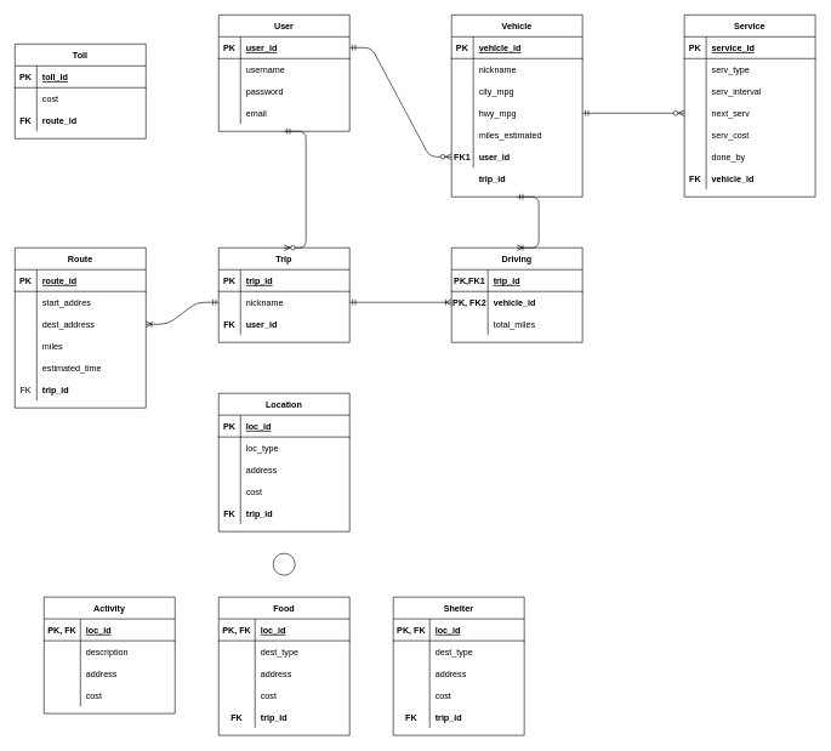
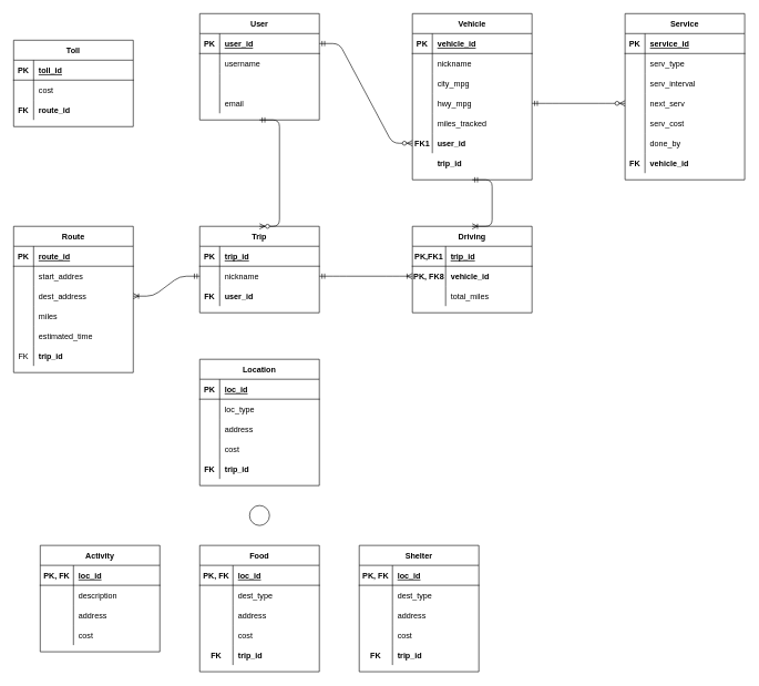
- <mxCell id="32" value="password" style="shape=partialRectangle;connectable=0;fillColor=none;top=0;left=0;bottom=0;right=0;align=left;spacingLeft=6;overflow=hidden;" vertex="1" parent="30"><mxGeometry x="30" width="150" height="30" as="geometry" /></mxCell>
- <mxCell id="17" value="miles_estimated" style="shape=partialRectangle;connectable=0;fillColor=none;top=0;left=0;bottom=0;right=0;align=left;spacingLeft=6;overflow=hidden;" vertex="1" parent="15"><mxGeometry x="30.0" width="150" height="30" as="geometry" /></mxCell>
+ <mxCell id="17" value="miles_tracked" style="shape=partialRectangle;connectable=0;fillColor=none;top=0;left=0;bottom=0;right=0;align=left;spacingLeft=6;overflow=hidden;" vertex="1" parent="15"><mxGeometry x="30.0" width="150" height="30" as="geometry" /></mxCell>
- <mxCell id="76" value="PK, FK2" style="shape=partialRectangle;connectable=0;fillColor=none;top=0;left=0;bottom=0;right=0;editable=1;overflow=hidden;fontStyle=1" vertex="1" parent="75"><mxGeometry width="50" height="30" as="geometry" /></mxCell>
+ <mxCell id="76" value="PK, FK8" style="shape=partialRectangle;connectable=0;fillColor=none;top=0;left=0;bottom=0;right=0;editable=1;overflow=hidden;fontStyle=1" vertex="1" parent="75"><mxGeometry width="50" height="30" as="geometry" /></mxCell>
